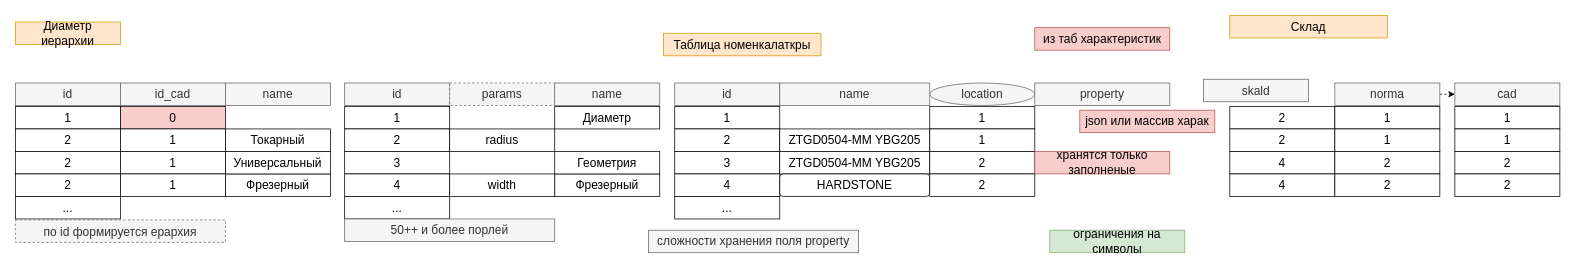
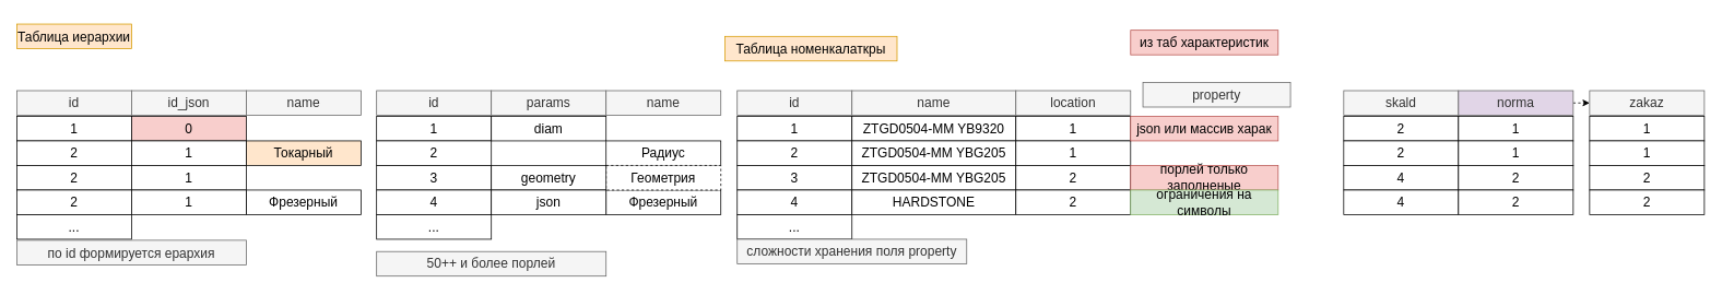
- <mxCell id="75" value="&lt;span style=&quot;font-size: 16px;&quot;&gt;Cклад&lt;/span&gt;" style="rounded=0;whiteSpace=wrap;html=1;fillColor=#ffe6cc;strokeColor=#d79b00;" parent="1" vertex="1"><mxGeometry x="1639" y="20" width="210" height="30" as="geometry" /></mxCell>
- <mxCell id="2" value="&lt;font style=&quot;font-size: 16px;&quot;&gt;Диаметр иерархии&lt;/font&gt;" style="rounded=0;whiteSpace=wrap;html=1;fillColor=#ffe6cc;strokeColor=#d79b00;" parent="1" vertex="1"><mxGeometry x="20" y="28.75" width="140" height="30" as="geometry" /></mxCell>
+ <mxCell id="2" value="&lt;font style=&quot;font-size: 16px;&quot;&gt;Таблица иерархии&lt;/font&gt;" style="rounded=0;whiteSpace=wrap;html=1;fillColor=#ffe6cc;strokeColor=#d79b00;" parent="1" vertex="1"><mxGeometry x="20" y="28.75" width="140" height="30" as="geometry" /></mxCell>
- <mxCell id="59" value="&lt;span style=&quot;font-size: 16px;&quot;&gt;skald&lt;/span&gt;" style="rounded=0;whiteSpace=wrap;html=1;fillColor=#f5f5f5;fontColor=#333333;strokeColor=#666666;" parent="1" vertex="1"><mxGeometry x="1604" y="105" width="140" height="30" as="geometry" /></mxCell>
+ <mxCell id="59" value="&lt;span style=&quot;font-size: 16px;&quot;&gt;skald&lt;/span&gt;" style="rounded=0;whiteSpace=wrap;html=1;fillColor=#f5f5f5;fontColor=#333333;strokeColor=#666666;" parent="1" vertex="1"><mxGeometry x="1639" y="110" width="140" height="30" as="geometry" /></mxCell>
- <mxCell id="4" value="&lt;span style=&quot;font-size: 16px;&quot;&gt;id_cad&lt;/span&gt;" style="rounded=0;whiteSpace=wrap;html=1;fillColor=#f5f5f5;fontColor=#333333;strokeColor=#666666;" parent="1" vertex="1"><mxGeometry x="160" y="110" width="140" height="30" as="geometry" /></mxCell>
+ <mxCell id="4" value="&lt;span style=&quot;font-size: 16px;&quot;&gt;id_json&lt;/span&gt;" style="rounded=0;whiteSpace=wrap;html=1;fillColor=#f5f5f5;fontColor=#333333;strokeColor=#666666;" parent="1" vertex="1"><mxGeometry x="160" y="110" width="140" height="30" as="geometry" /></mxCell>
- <mxCell id="18" value="&lt;span style=&quot;font-size: 16px;&quot;&gt;params&lt;/span&gt;" style="rounded=0;whiteSpace=wrap;html=1;fillColor=#f5f5f5;fontColor=#333333;strokeColor=#666666;dashed=1;" parent="1" vertex="1"><mxGeometry x="599" y="110" width="140" height="30" as="geometry" /></mxCell>
+ <mxCell id="18" value="&lt;span style=&quot;font-size: 16px;&quot;&gt;params&lt;/span&gt;" style="rounded=0;whiteSpace=wrap;html=1;fillColor=#f5f5f5;fontColor=#333333;strokeColor=#666666;" parent="1" vertex="1"><mxGeometry x="599" y="110" width="140" height="30" as="geometry" /></mxCell>
- <mxCell id="37" value="&lt;font style=&quot;font-size: 16px;&quot;&gt;location&lt;/font&gt;" style="ellipse;whiteSpace=wrap;html=1;fillColor=#f5f5f5;fontColor=#333333;strokeColor=#666666;" parent="1" vertex="1"><mxGeometry x="1239" y="110" width="140" height="30" as="geometry" /></mxCell>
+ <mxCell id="37" value="&lt;font style=&quot;font-size: 16px;&quot;&gt;location&lt;/font&gt;" style="rounded=0;whiteSpace=wrap;html=1;fillColor=#f5f5f5;fontColor=#333333;strokeColor=#666666;" parent="1" vertex="1"><mxGeometry x="1239" y="110" width="140" height="30" as="geometry" /></mxCell>
- <mxCell id="51" value="&lt;font style=&quot;font-size: 16px;&quot;&gt;property&lt;/font&gt;" style="rounded=0;whiteSpace=wrap;html=1;fillColor=#f5f5f5;fontColor=#333333;strokeColor=#666666;" parent="1" vertex="1"><mxGeometry x="1379" y="110" width="180" height="30" as="geometry" /></mxCell>
+ <mxCell id="51" value="&lt;font style=&quot;font-size: 16px;&quot;&gt;property&lt;/font&gt;" style="rounded=0;whiteSpace=wrap;html=1;fillColor=#f5f5f5;fontColor=#333333;strokeColor=#666666;" parent="1" vertex="1"><mxGeometry x="1394" y="100" width="180" height="30" as="geometry" /></mxCell>
- <mxCell id="65" value="&lt;font style=&quot;font-size: 16px;&quot;&gt;norma&lt;/font&gt;" style="rounded=0;whiteSpace=wrap;html=1;fillColor=#f5f5f5;fontColor=#333333;strokeColor=#666666;" parent="1" vertex="1"><mxGeometry x="1779" y="110" width="140" height="30" as="geometry" /></mxCell>
+ <mxCell id="65" value="&lt;font style=&quot;font-size: 16px;&quot;&gt;norma&lt;/font&gt;" style="rounded=0;whiteSpace=wrap;html=1;fillColor=#e1d5e7;fontColor=#333333;strokeColor=#666666;" parent="1" vertex="1"><mxGeometry x="1779" y="110" width="140" height="30" as="geometry" /></mxCell>
- <mxCell id="70" value="&lt;font style=&quot;font-size: 16px;&quot;&gt;cad&lt;/font&gt;" style="rounded=0;whiteSpace=wrap;html=1;fillColor=#f5f5f5;fontColor=#333333;strokeColor=#666666;" parent="1" vertex="1"><mxGeometry x="1939" y="110" width="140" height="30" as="geometry" /></mxCell>
+ <mxCell id="70" value="&lt;font style=&quot;font-size: 16px;&quot;&gt;zakaz&lt;/font&gt;" style="rounded=0;whiteSpace=wrap;html=1;fillColor=#f5f5f5;fontColor=#333333;strokeColor=#666666;" parent="1" vertex="1"><mxGeometry x="1939" y="110" width="140" height="30" as="geometry" /></mxCell>
+ <mxCell id="21" value="&lt;font style=&quot;font-size: 16px;&quot;&gt;diam&lt;/font&gt;" style="rounded=0;whiteSpace=wrap;html=1;" parent="1" vertex="1"><mxGeometry x="599" y="141.25" width="140" height="30" as="geometry" /></mxCell>
- <mxCell id="22" value="&lt;font style=&quot;font-size: 16px;&quot;&gt;Диаметр&lt;/font&gt;" style="rounded=0;whiteSpace=wrap;html=1;fillColor=default;strokeColor=default;" parent="1" vertex="1"><mxGeometry x="739" y="141.25" width="140" height="30" as="geometry" /></mxCell>
+ <mxCell id="39" value="&lt;font style=&quot;font-size: 16px;&quot;&gt;ZTGD0504-MM YB9320&lt;/font&gt;" style="rounded=0;whiteSpace=wrap;html=1;" parent="1" vertex="1"><mxGeometry x="1039" y="141.25" width="200" height="30" as="geometry" /></mxCell>
- <mxCell id="52" value="&lt;font style=&quot;font-size: 16px;&quot;&gt;json или массив харак&lt;/font&gt;" style="rounded=0;whiteSpace=wrap;html=1;fillColor=#f8cecc;strokeColor=#b85450;" parent="1" vertex="1"><mxGeometry x="1439" y="146.25" width="180" height="30" as="geometry" /></mxCell>
+ <mxCell id="52" value="&lt;font style=&quot;font-size: 16px;&quot;&gt;json или массив харак&lt;/font&gt;" style="rounded=0;whiteSpace=wrap;html=1;fillColor=#f8cecc;strokeColor=#b85450;" parent="1" vertex="1"><mxGeometry x="1379" y="141.25" width="180" height="30" as="geometry" /></mxCell>
- <mxCell id="11" value="&lt;font style=&quot;font-size: 16px;&quot;&gt;Токарный&lt;/font&gt;" style="rounded=0;whiteSpace=wrap;html=1;" parent="1" vertex="1"><mxGeometry x="300" y="171.25" width="140" height="30" as="geometry" /></mxCell>
+ <mxCell id="11" value="&lt;font style=&quot;font-size: 16px;&quot;&gt;Токарный&lt;/font&gt;" style="rounded=0;whiteSpace=wrap;html=1;fillColor=#ffe6cc;" parent="1" vertex="1"><mxGeometry x="300" y="171.25" width="140" height="30" as="geometry" /></mxCell>
- <mxCell id="24" value="&lt;font style=&quot;font-size: 16px;&quot;&gt;radius&lt;/font&gt;" style="rounded=0;whiteSpace=wrap;html=1;" parent="1" vertex="1"><mxGeometry x="599" y="171.25" width="140" height="30" as="geometry" /></mxCell>
+ <mxCell id="26" value="&lt;font style=&quot;font-size: 16px;&quot;&gt;Радиус&lt;/font&gt;" style="rounded=0;whiteSpace=wrap;html=1;" parent="1" vertex="1"><mxGeometry x="739" y="171.25" width="140" height="30" as="geometry" /></mxCell>
- <mxCell id="54" value="&lt;font style=&quot;font-size: 16px;&quot;&gt;хранятся только заполненые&lt;/font&gt;" style="rounded=0;whiteSpace=wrap;html=1;fillColor=#f8cecc;strokeColor=#b85450;" parent="1" vertex="1"><mxGeometry x="1379" y="201.25" width="180" height="30" as="geometry" /></mxCell>
+ <mxCell id="54" value="&lt;font style=&quot;font-size: 16px;&quot;&gt;порлей только заполненые&lt;/font&gt;" style="rounded=0;whiteSpace=wrap;html=1;fillColor=#f8cecc;strokeColor=#b85450;" parent="1" vertex="1"><mxGeometry x="1379" y="201.25" width="180" height="30" as="geometry" /></mxCell>
- <mxCell id="12" value="&lt;font style=&quot;font-size: 16px;&quot;&gt;Универсальный&lt;/font&gt;" style="rounded=0;whiteSpace=wrap;html=1;" parent="1" vertex="1"><mxGeometry x="300" y="201.25" width="140" height="30" as="geometry" /></mxCell>
+ <mxCell id="30" value="&lt;font style=&quot;font-size: 16px;&quot;&gt;geometry&lt;/font&gt;" style="rounded=0;whiteSpace=wrap;html=1;" parent="1" vertex="1"><mxGeometry x="599" y="201.25" width="140" height="30" as="geometry" /></mxCell>
- <mxCell id="27" value="&lt;font style=&quot;font-size: 16px;&quot;&gt;Геометрия&lt;/font&gt;" style="rounded=0;whiteSpace=wrap;html=1;" parent="1" vertex="1"><mxGeometry x="739" y="201.25" width="140" height="30" as="geometry" /></mxCell>
+ <mxCell id="27" value="&lt;font style=&quot;font-size: 16px;&quot;&gt;Геометрия&lt;/font&gt;" style="rounded=0;whiteSpace=wrap;html=1;dashed=1;" parent="1" vertex="1"><mxGeometry x="739" y="201.25" width="140" height="30" as="geometry" /></mxCell>
- <mxCell id="31" value="&lt;font style=&quot;font-size: 16px;&quot;&gt;width&lt;/font&gt;" style="rounded=0;whiteSpace=wrap;html=1;" parent="1" vertex="1"><mxGeometry x="599" y="231.25" width="140" height="30" as="geometry" /></mxCell>
+ <mxCell id="31" value="&lt;font style=&quot;font-size: 16px;&quot;&gt;json&lt;/font&gt;" style="rounded=0;whiteSpace=wrap;html=1;" parent="1" vertex="1"><mxGeometry x="599" y="231.25" width="140" height="30" as="geometry" /></mxCell>
- <mxCell id="49" value="&lt;font style=&quot;font-size: 16px;&quot;&gt;HARDSTONE&lt;/font&gt;" style="whiteSpace=wrap;html=1;rounded=1;" parent="1" vertex="1"><mxGeometry x="1039" y="231.25" width="200" height="30" as="geometry" /></mxCell>
+ <mxCell id="49" value="&lt;font style=&quot;font-size: 16px;&quot;&gt;HARDSTONE&lt;/font&gt;" style="rounded=0;whiteSpace=wrap;html=1;" parent="1" vertex="1"><mxGeometry x="1039" y="231.25" width="200" height="30" as="geometry" /></mxCell>
- <mxCell id="56" value="&lt;span style=&quot;font-size: 16px;&quot;&gt;50++ и более порлей&lt;/span&gt;" style="rounded=0;whiteSpace=wrap;html=1;fillColor=#f5f5f5;fontColor=#333333;strokeColor=#666666;" parent="1" vertex="1"><mxGeometry x="459" y="291.25" width="280" height="30" as="geometry" /></mxCell>
+ <mxCell id="56" value="&lt;span style=&quot;font-size: 16px;&quot;&gt;50++ и более порлей&lt;/span&gt;" style="rounded=0;whiteSpace=wrap;html=1;fillColor=#f5f5f5;fontColor=#333333;strokeColor=#666666;" parent="1" vertex="1"><mxGeometry x="459" y="306.25" width="280" height="30" as="geometry" /></mxCell>
- <mxCell id="57" value="&lt;span style=&quot;font-size: 16px;&quot;&gt;по id формируется ерархия&lt;/span&gt;" style="rounded=0;whiteSpace=wrap;html=1;fillColor=#f5f5f5;fontColor=#333333;strokeColor=#666666;dashed=1;" parent="1" vertex="1"><mxGeometry x="20" y="292.5" width="280" height="30" as="geometry" /></mxCell>
+ <mxCell id="57" value="&lt;span style=&quot;font-size: 16px;&quot;&gt;по id формируется ерархия&lt;/span&gt;" style="rounded=0;whiteSpace=wrap;html=1;fillColor=#f5f5f5;fontColor=#333333;strokeColor=#666666;" parent="1" vertex="1"><mxGeometry x="20" y="292.5" width="280" height="30" as="geometry" /></mxCell>
- <mxCell id="58" value="&lt;font style=&quot;font-size: 16px;&quot;&gt;сложности хранения поля&amp;nbsp;property&lt;br&gt;&lt;/font&gt;" style="rounded=0;whiteSpace=wrap;html=1;fillColor=#f5f5f5;fontColor=#333333;strokeColor=#666666;" parent="1" vertex="1"><mxGeometry x="864" y="306.25" width="280" height="30" as="geometry" /></mxCell>
+ <mxCell id="58" value="&lt;font style=&quot;font-size: 16px;&quot;&gt;сложности хранения поля&amp;nbsp;property&lt;br&gt;&lt;/font&gt;" style="rounded=0;whiteSpace=wrap;html=1;fillColor=#f5f5f5;fontColor=#333333;strokeColor=#666666;" parent="1" vertex="1"><mxGeometry x="899" y="291.25" width="280" height="30" as="geometry" /></mxCell>
- <mxCell id="55" value="&lt;font style=&quot;font-size: 16px;&quot;&gt;ограничения на символы&lt;/font&gt;" style="rounded=0;whiteSpace=wrap;html=1;fillColor=#d5e8d4;strokeColor=#82b366;" parent="1" vertex="1"><mxGeometry x="1399" y="306.25" width="180" height="30" as="geometry" /></mxCell>
+ <mxCell id="55" value="&lt;font style=&quot;font-size: 16px;&quot;&gt;ограничения на символы&lt;/font&gt;" style="rounded=0;whiteSpace=wrap;html=1;fillColor=#d5e8d4;strokeColor=#82b366;" parent="1" vertex="1"><mxGeometry x="1379" y="231.25" width="180" height="30" as="geometry" /></mxCell>
